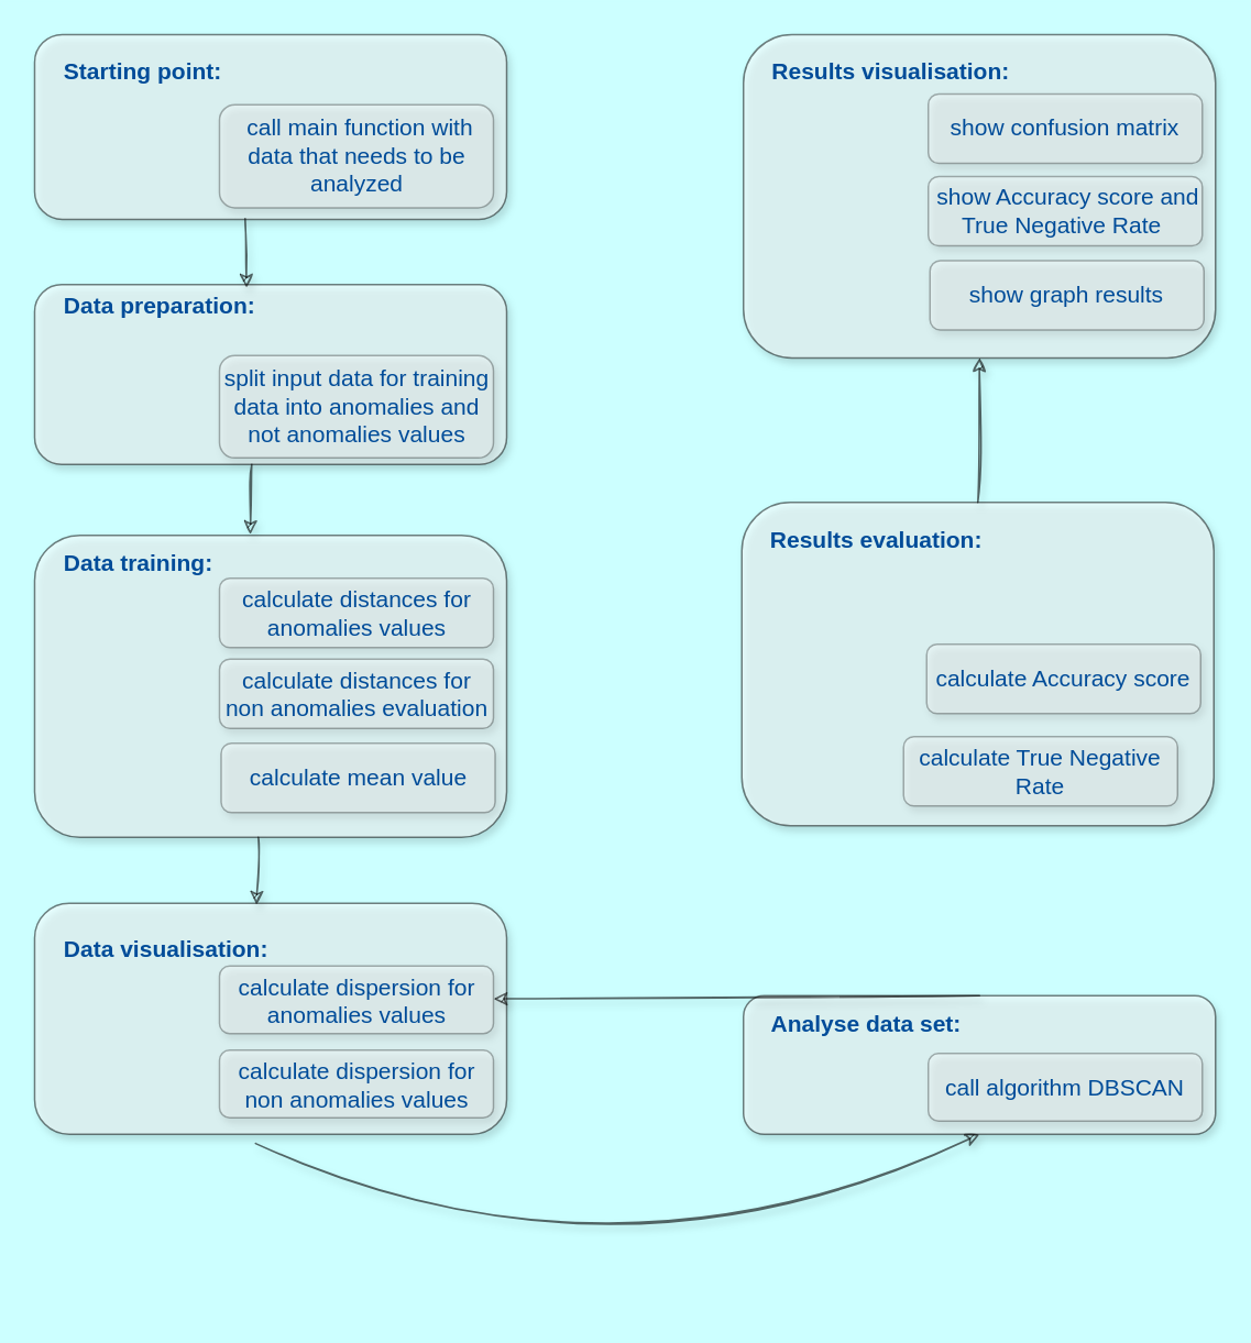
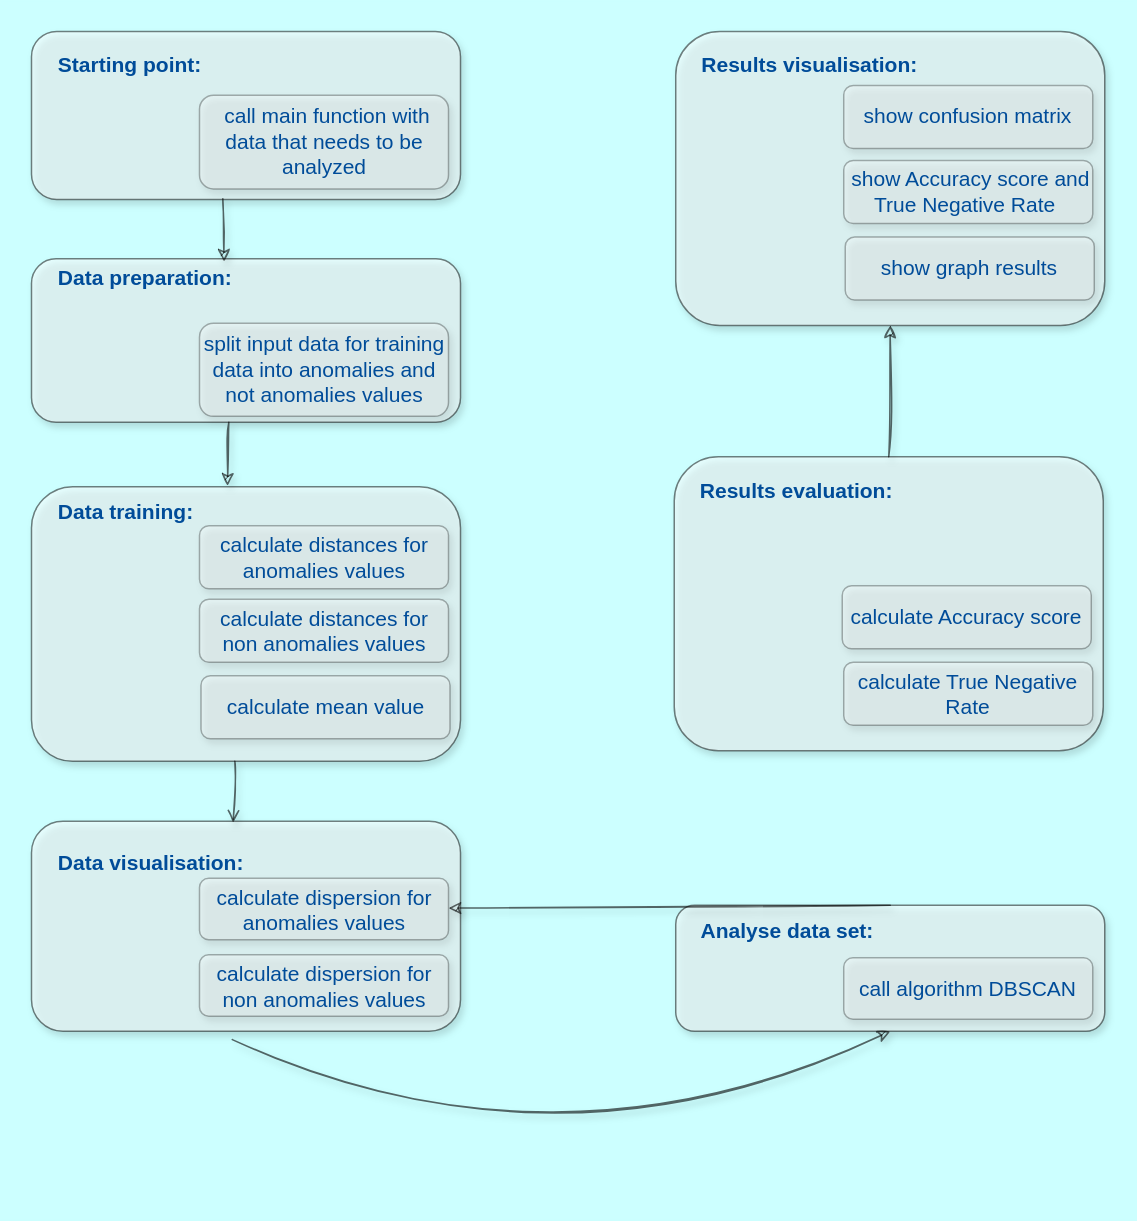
- <mxCell id="8" value="&lt;font style=&quot;font-size: 14px&quot;&gt;&lt;font color=&quot;#004c99&quot;&gt;calculate distances for non anomalies evaluation&lt;/font&gt;&lt;br&gt;&lt;/font&gt;" style="rounded=1;whiteSpace=wrap;html=1;glass=0;sketch=0;shadow=1;opacity=30;" parent="1" vertex="1"><mxGeometry x="132.5" y="399" width="166" height="42" as="geometry" /></mxCell>
+ <mxCell id="8" value="&lt;font style=&quot;font-size: 14px&quot;&gt;&lt;font color=&quot;#004c99&quot;&gt;calculate distances for non anomalies values&lt;/font&gt;&lt;br&gt;&lt;/font&gt;" style="rounded=1;whiteSpace=wrap;html=1;glass=0;sketch=0;shadow=1;opacity=30;" parent="1" vertex="1"><mxGeometry x="132.5" y="399" width="166" height="42" as="geometry" /></mxCell>
- <mxCell id="17" value="&lt;font style=&quot;font-size: 14px&quot;&gt;&lt;font color=&quot;#004c99&quot;&gt;calculate True Negative Rate&lt;/font&gt;&lt;br&gt;&lt;/font&gt;" style="rounded=1;whiteSpace=wrap;html=1;glass=0;sketch=0;shadow=1;opacity=30;" parent="1" vertex="1"><mxGeometry x="547" y="446" width="166" height="42" as="geometry" /></mxCell>
+ <mxCell id="17" value="&lt;font style=&quot;font-size: 14px&quot;&gt;&lt;font color=&quot;#004c99&quot;&gt;calculate True Negative Rate&lt;/font&gt;&lt;br&gt;&lt;/font&gt;" style="rounded=1;whiteSpace=wrap;html=1;glass=0;sketch=0;shadow=1;opacity=30;" parent="1" vertex="1"><mxGeometry x="562" y="441" width="166" height="42" as="geometry" /></mxCell>
- <mxCell id="24" value="" style="endArrow=classic;html=1;shadow=1;opacity=60;exitX=0.474;exitY=1;exitDx=0;exitDy=0;exitPerimeter=0;jumpSize=11;sketch=1;entryX=0.47;entryY=0.007;entryDx=0;entryDy=0;entryPerimeter=0;" parent="1" source="6" target="10" edge="1"><mxGeometry width="50" height="50" relative="1" as="geometry"><mxPoint x="107.002" y="537" as="sourcePoint" /><mxPoint x="156" y="573" as="targetPoint" /></mxGeometry></mxCell>
+ <mxCell id="24" value="" style="endArrow=open;html=1;shadow=1;opacity=60;exitX=0.474;exitY=1;exitDx=0;exitDy=0;exitPerimeter=0;jumpSize=11;sketch=1;entryX=0.47;entryY=0.007;entryDx=0;entryDy=0;entryPerimeter=0;" parent="1" source="6" target="10" edge="1"><mxGeometry width="50" height="50" relative="1" as="geometry"><mxPoint x="107.002" y="537" as="sourcePoint" /><mxPoint x="156" y="573" as="targetPoint" /></mxGeometry></mxCell>
